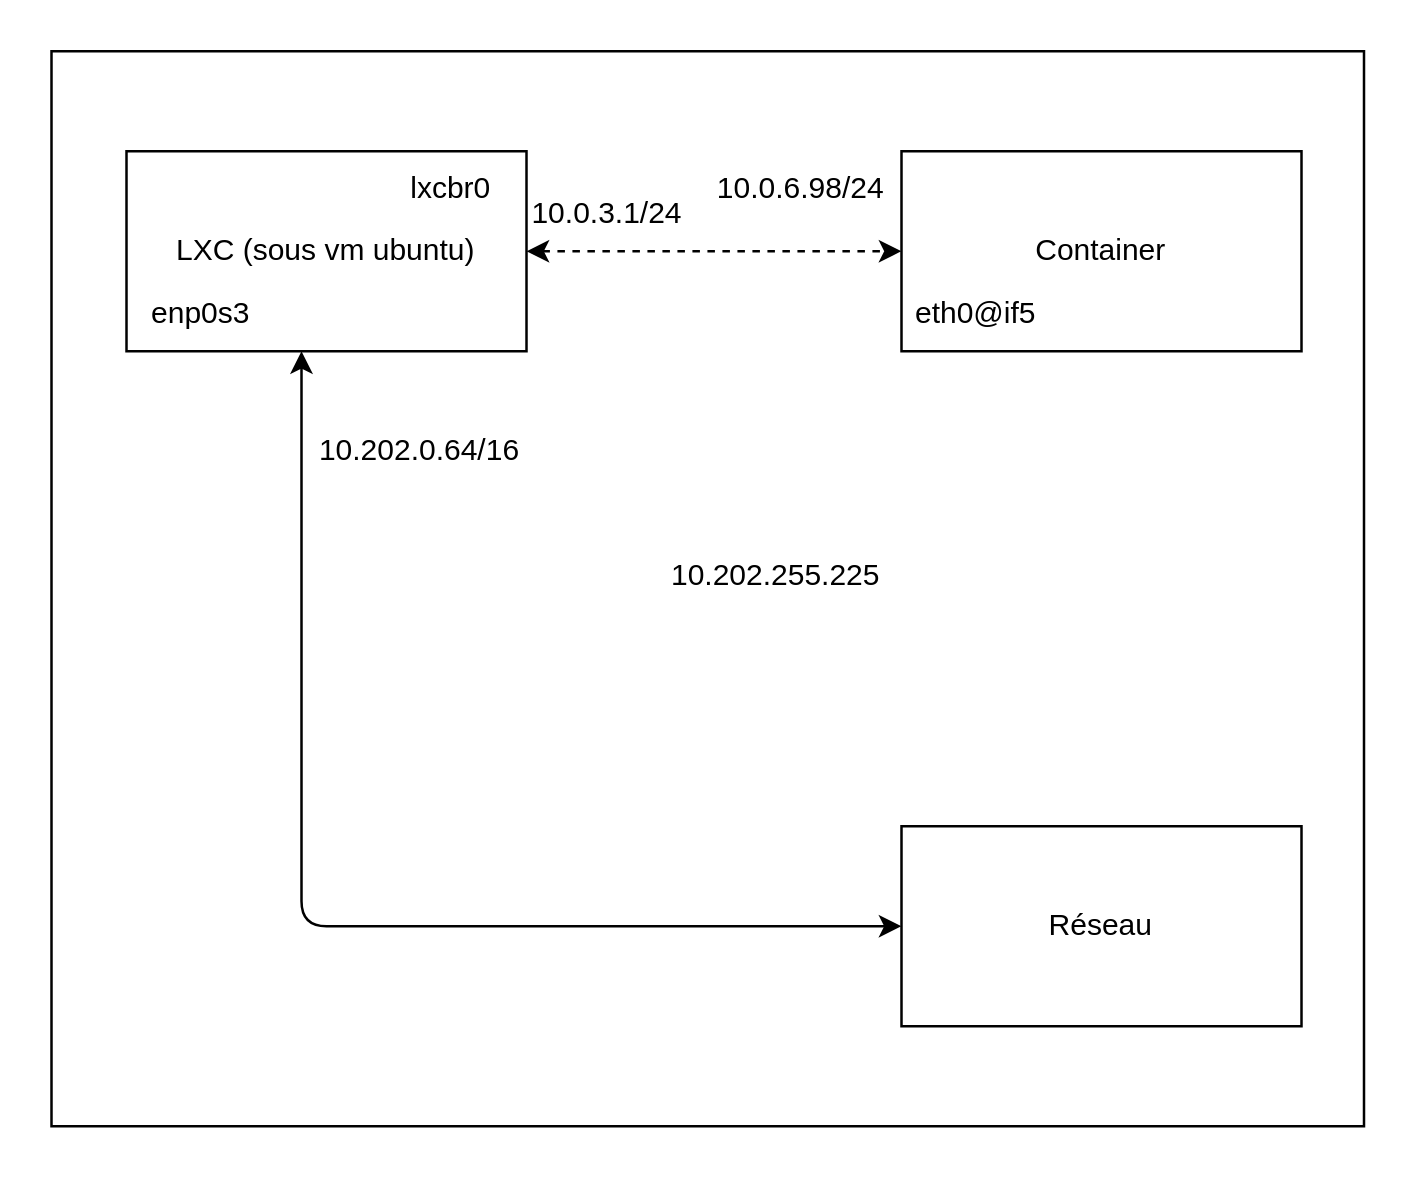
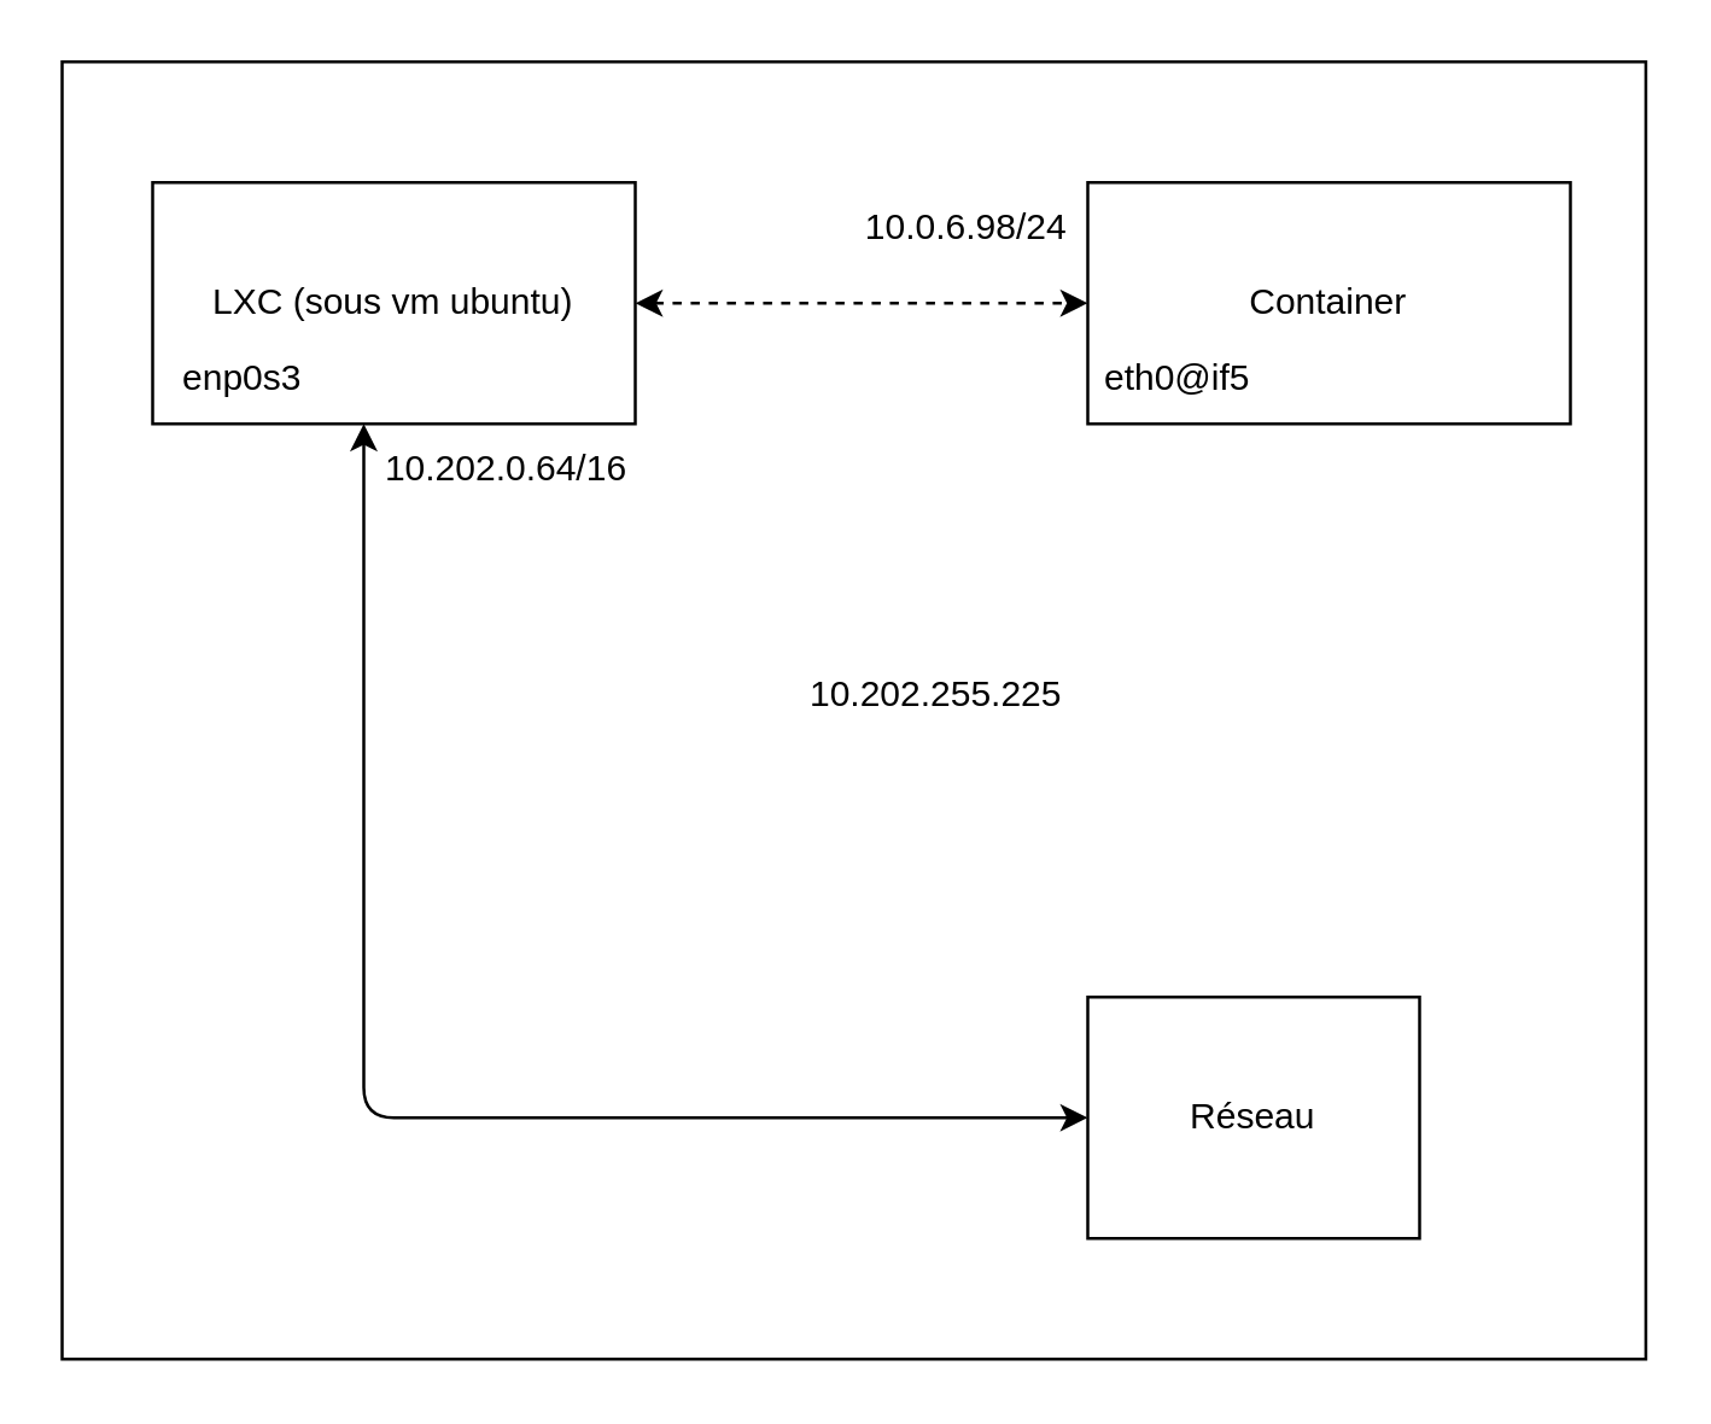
- <mxCell id="11" value="lxcbr0" style="text;html=1;strokeColor=none;fillColor=none;align=center;verticalAlign=middle;whiteSpace=wrap;rounded=0;" vertex="1" parent="1"><mxGeometry x="150" y="60" width="60" height="30" as="geometry" /></mxCell>
- <mxCell id="10" value="10.0.3.1/24" style="text;html=1;strokeColor=none;fillColor=none;align=center;verticalAlign=middle;whiteSpace=wrap;rounded=0;" vertex="1" parent="1"><mxGeometry x="210" y="70" width="65" height="30" as="geometry" /></mxCell>
- <mxCell id="13" value="10.202.0.64/16" style="text;html=1;strokeColor=none;fillColor=none;align=center;verticalAlign=middle;whiteSpace=wrap;rounded=0;" vertex="1" parent="1"><mxGeometry x="125" y="165" width="85" height="30" as="geometry" /></mxCell>
+ <mxCell id="13" value="10.202.0.64/16" style="text;html=1;strokeColor=none;fillColor=none;align=center;verticalAlign=middle;whiteSpace=wrap;rounded=0;" vertex="1" parent="1"><mxGeometry x="125" y="140" width="85" height="30" as="geometry" /></mxCell>
- <mxCell id="7" value="Réseau" style="rounded=0;whiteSpace=wrap;html=1;" vertex="1" parent="1"><mxGeometry x="360" y="330" width="160" height="80" as="geometry" /></mxCell>
+ <mxCell id="7" value="Réseau" style="rounded=0;whiteSpace=wrap;html=1;" vertex="1" parent="1"><mxGeometry x="360" y="330" width="110" height="80" as="geometry" /></mxCell>
